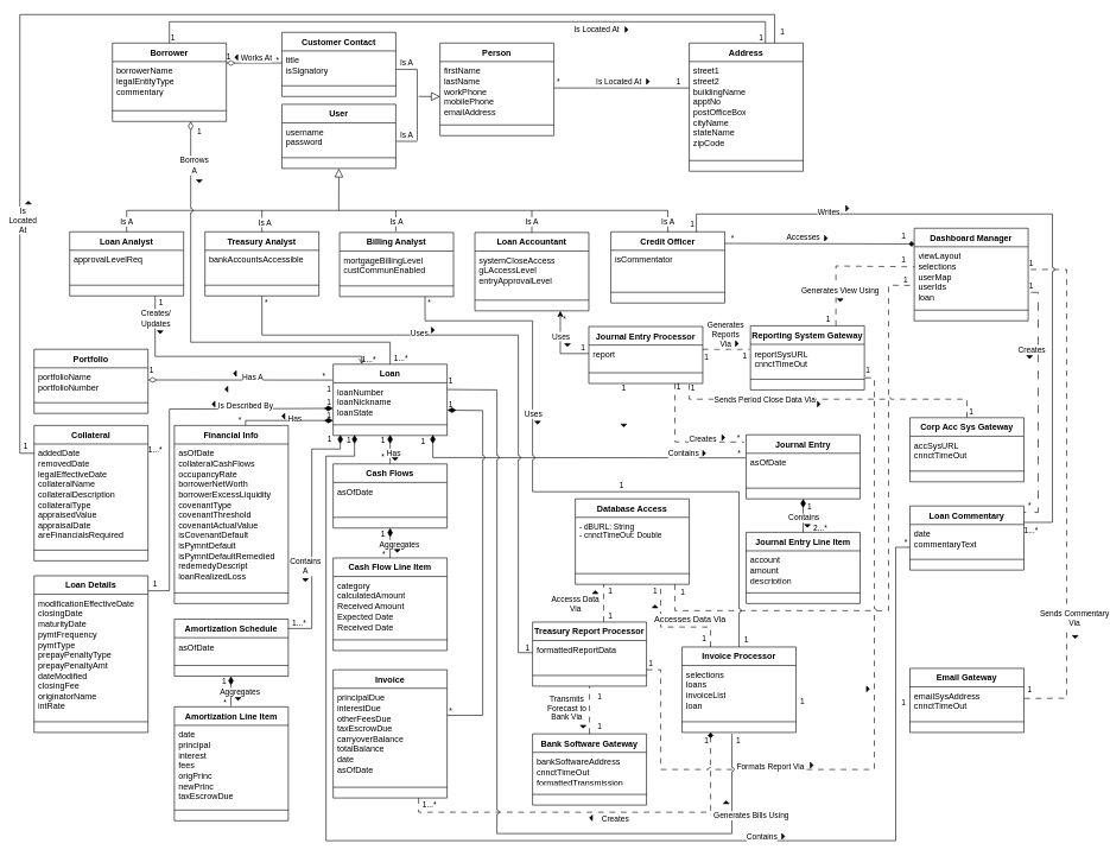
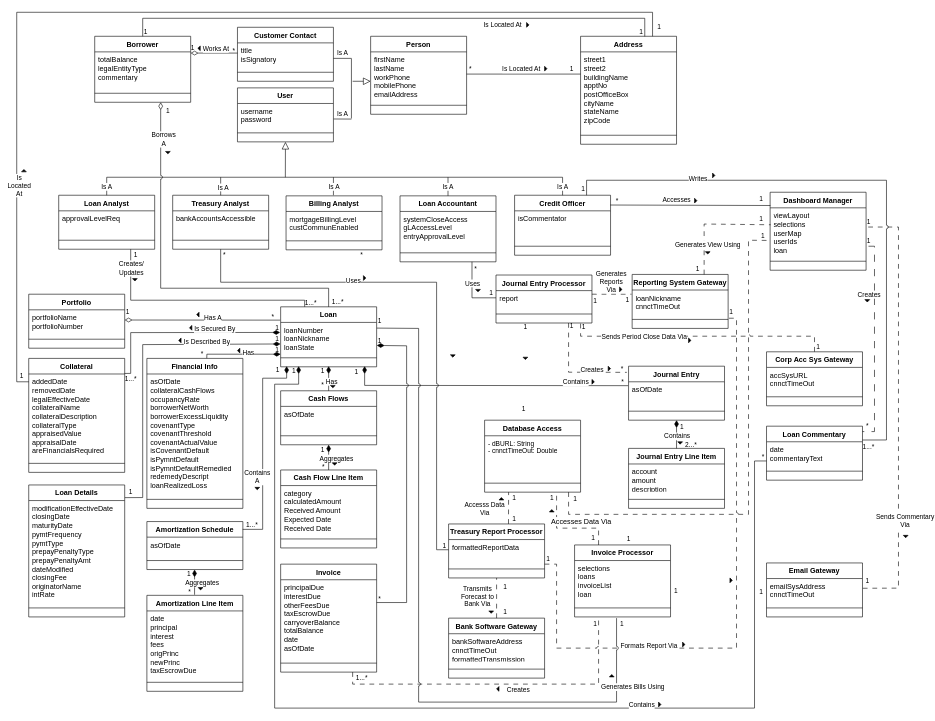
- <mxCell id="110" value="borrowerName&lt;div&gt;legalEntityType&lt;/div&gt;&lt;div&gt;commentary&lt;/div&gt;" style="text;strokeColor=none;fillColor=none;align=left;verticalAlign=top;spacingLeft=4;spacingRight=4;overflow=hidden;rotatable=0;points=[[0,0.5],[1,0.5]];portConstraint=eastwest;whiteSpace=wrap;html=1;fontStyle=0" parent="109" vertex="1"><mxGeometry y="26" width="160" height="54" as="geometry" /></mxCell>
+ <mxCell id="110" value="totalBalance&lt;div&gt;legalEntityType&lt;/div&gt;&lt;div&gt;commentary&lt;/div&gt;" style="text;strokeColor=none;fillColor=none;align=left;verticalAlign=top;spacingLeft=4;spacingRight=4;overflow=hidden;rotatable=0;points=[[0,0.5],[1,0.5]];portConstraint=eastwest;whiteSpace=wrap;html=1;fontStyle=0" parent="109" vertex="1"><mxGeometry y="26" width="160" height="54" as="geometry" /></mxCell>
- <mxCell id="149" value="" style="endArrow=diamond;html=1;rounded=0;exitX=0.997;exitY=0.163;exitDx=0;exitDy=0;exitPerimeter=0;fontStyle=0;entryX=0.003;entryY=0.17;entryDx=0;entryDy=0;entryPerimeter=0;" parent="1" source="26" target="67" edge="1"><mxGeometry width="50" height="50" relative="1" as="geometry"><mxPoint x="837" y="430" as="sourcePoint" /><mxPoint x="1277" y="340" as="targetPoint" /></mxGeometry></mxCell>
+ <mxCell id="149" value="" style="endArrow=none;html=1;rounded=0;exitX=0.997;exitY=0.163;exitDx=0;exitDy=0;exitPerimeter=0;fontStyle=0;entryX=0.003;entryY=0.17;entryDx=0;entryDy=0;entryPerimeter=0;" parent="1" source="26" target="67" edge="1"><mxGeometry width="50" height="50" relative="1" as="geometry"><mxPoint x="837" y="430" as="sourcePoint" /><mxPoint x="1277" y="340" as="targetPoint" /></mxGeometry></mxCell>
- <mxCell id="168" value="" style="endArrow=classic;html=1;rounded=0;exitX=0;exitY=0.5;exitDx=0;exitDy=0;entryX=0.75;entryY=1;entryDx=0;entryDy=0;fontStyle=0;" parent="1" source="118" target="17" edge="1"><mxGeometry width="50" height="50" relative="1" as="geometry"><mxPoint x="787" y="620" as="sourcePoint" /><mxPoint x="777" y="440" as="targetPoint" /><Array as="points"><mxPoint x="786" y="496" /></Array></mxGeometry></mxCell>
+ <mxCell id="168" value="" style="endArrow=none;html=1;rounded=0;exitX=0;exitY=0.5;exitDx=0;exitDy=0;entryX=0.75;entryY=1;entryDx=0;entryDy=0;fontStyle=0" parent="1" source="118" target="17" edge="1"><mxGeometry width="50" height="50" relative="1" as="geometry"><mxPoint x="787" y="620" as="sourcePoint" /><mxPoint x="777" y="440" as="targetPoint" /><Array as="points"><mxPoint x="786" y="496" /></Array></mxGeometry></mxCell>
- <mxCell id="133" value="" style="endArrow=open;html=1;rounded=0;entryX=0.25;entryY=0;entryDx=0;entryDy=0;exitX=0.75;exitY=1;exitDx=0;exitDy=0;fontStyle=0;" parent="1" source="20" target="35" edge="1"><mxGeometry width="50" height="50" relative="1" as="geometry"><mxPoint x="197" y="480" as="sourcePoint" /><mxPoint x="247" y="430" as="targetPoint" /><Array as="points"><mxPoint x="217" y="500" /><mxPoint x="507" y="500" /></Array></mxGeometry></mxCell>
+ <mxCell id="133" value="" style="endArrow=none;html=1;rounded=0;entryX=0.25;entryY=0;entryDx=0;entryDy=0;exitX=0.75;exitY=1;exitDx=0;exitDy=0;fontStyle=0" parent="1" source="20" target="35" edge="1"><mxGeometry width="50" height="50" relative="1" as="geometry"><mxPoint x="197" y="480" as="sourcePoint" /><mxPoint x="247" y="430" as="targetPoint" /><Array as="points"><mxPoint x="217" y="500" /><mxPoint x="507" y="500" /></Array></mxGeometry></mxCell>
- <mxCell id="74" value="reportSysURL&lt;div&gt;cnnctTimeOut&lt;/div&gt;" style="text;strokeColor=none;fillColor=none;align=left;verticalAlign=top;spacingLeft=4;spacingRight=4;overflow=hidden;rotatable=0;points=[[0,0.5],[1,0.5]];portConstraint=eastwest;whiteSpace=wrap;html=1;fontStyle=0" parent="73" vertex="1"><mxGeometry y="26" width="160" height="34" as="geometry" /></mxCell>
+ <mxCell id="74" value="loanNickname&lt;div&gt;cnnctTimeOut&lt;/div&gt;" style="text;strokeColor=none;fillColor=none;align=left;verticalAlign=top;spacingLeft=4;spacingRight=4;overflow=hidden;rotatable=0;points=[[0,0.5],[1,0.5]];portConstraint=eastwest;whiteSpace=wrap;html=1;fontStyle=0" parent="73" vertex="1"><mxGeometry y="26" width="160" height="34" as="geometry" /></mxCell>
+ <mxCell id="137" value="" style="endArrow=diamondThin;html=1;rounded=0;exitX=1;exitY=0.132;exitDx=0;exitDy=0;exitPerimeter=0;entryX=-0.006;entryY=0.38;entryDx=0;entryDy=0;entryPerimeter=0;endFill=1;endSize=10;fontStyle=0" parent="1" source="52" target="36" edge="1"><mxGeometry width="50" height="50" relative="1" as="geometry"><mxPoint x="207" y="750" as="sourcePoint" /><mxPoint x="257" y="700" as="targetPoint" /><Array as="points"><mxPoint x="217" y="622" /><mxPoint x="217" y="554" /></Array></mxGeometry></mxCell>
+ <mxCell id="138" value="Is Secured By" style="edgeLabel;html=1;align=center;verticalAlign=middle;resizable=0;points=[];fontStyle=0" parent="137" vertex="1" connectable="0"><mxGeometry x="0.325" y="-1" relative="1" as="geometry"><mxPoint y="-7" as="offset" /></mxGeometry></mxCell>
- <mxCell id="164" value="" style="endArrow=none;html=1;rounded=0;exitX=0.75;exitY=1;exitDx=0;exitDy=0;entryX=0.5;entryY=0;entryDx=0;entryDy=0;jumpStyle=arc;fontStyle=0" parent="1" source="23" target="124" edge="1"><mxGeometry width="50" height="50" relative="1" as="geometry"><mxPoint x="747" y="550" as="sourcePoint" /><mxPoint x="797" y="500" as="targetPoint" /><Array as="points"><mxPoint x="596" y="450" /><mxPoint x="747" y="450" /><mxPoint x="747" y="690" /><mxPoint x="1037" y="690" /></Array></mxGeometry></mxCell>
- <mxCell id="165" value="Uses" style="edgeLabel;html=1;align=center;verticalAlign=middle;resizable=0;points=[];fontStyle=0" parent="164" vertex="1" connectable="0"><mxGeometry x="-0.324" relative="1" as="geometry"><mxPoint as="offset" /></mxGeometry></mxCell>
- <mxCell id="166" value="" style="endArrow=diamond;html=1;rounded=0;entryX=0.25;entryY=1;entryDx=0;entryDy=0;exitX=0.75;exitY=1;exitDx=0;exitDy=0;dashed=1;dashPattern=8 8;fontStyle=0;" parent="1" source="55" target="124" edge="1"><mxGeometry width="50" height="50" relative="1" as="geometry"><mxPoint x="987" y="1140" as="sourcePoint" /><mxPoint x="1037" y="1090" as="targetPoint" /><Array as="points"><mxPoint x="587" y="1140" /><mxPoint x="997" y="1140" /></Array></mxGeometry></mxCell>
+ <mxCell id="166" value="" style="endArrow=none;html=1;rounded=0;entryX=0.25;entryY=1;entryDx=0;entryDy=0;exitX=0.75;exitY=1;exitDx=0;exitDy=0;dashed=1;dashPattern=8 8;fontStyle=0" parent="1" source="55" target="124" edge="1"><mxGeometry width="50" height="50" relative="1" as="geometry"><mxPoint x="987" y="1140" as="sourcePoint" /><mxPoint x="1037" y="1090" as="targetPoint" /><Array as="points"><mxPoint x="587" y="1140" /><mxPoint x="997" y="1140" /></Array></mxGeometry></mxCell>
